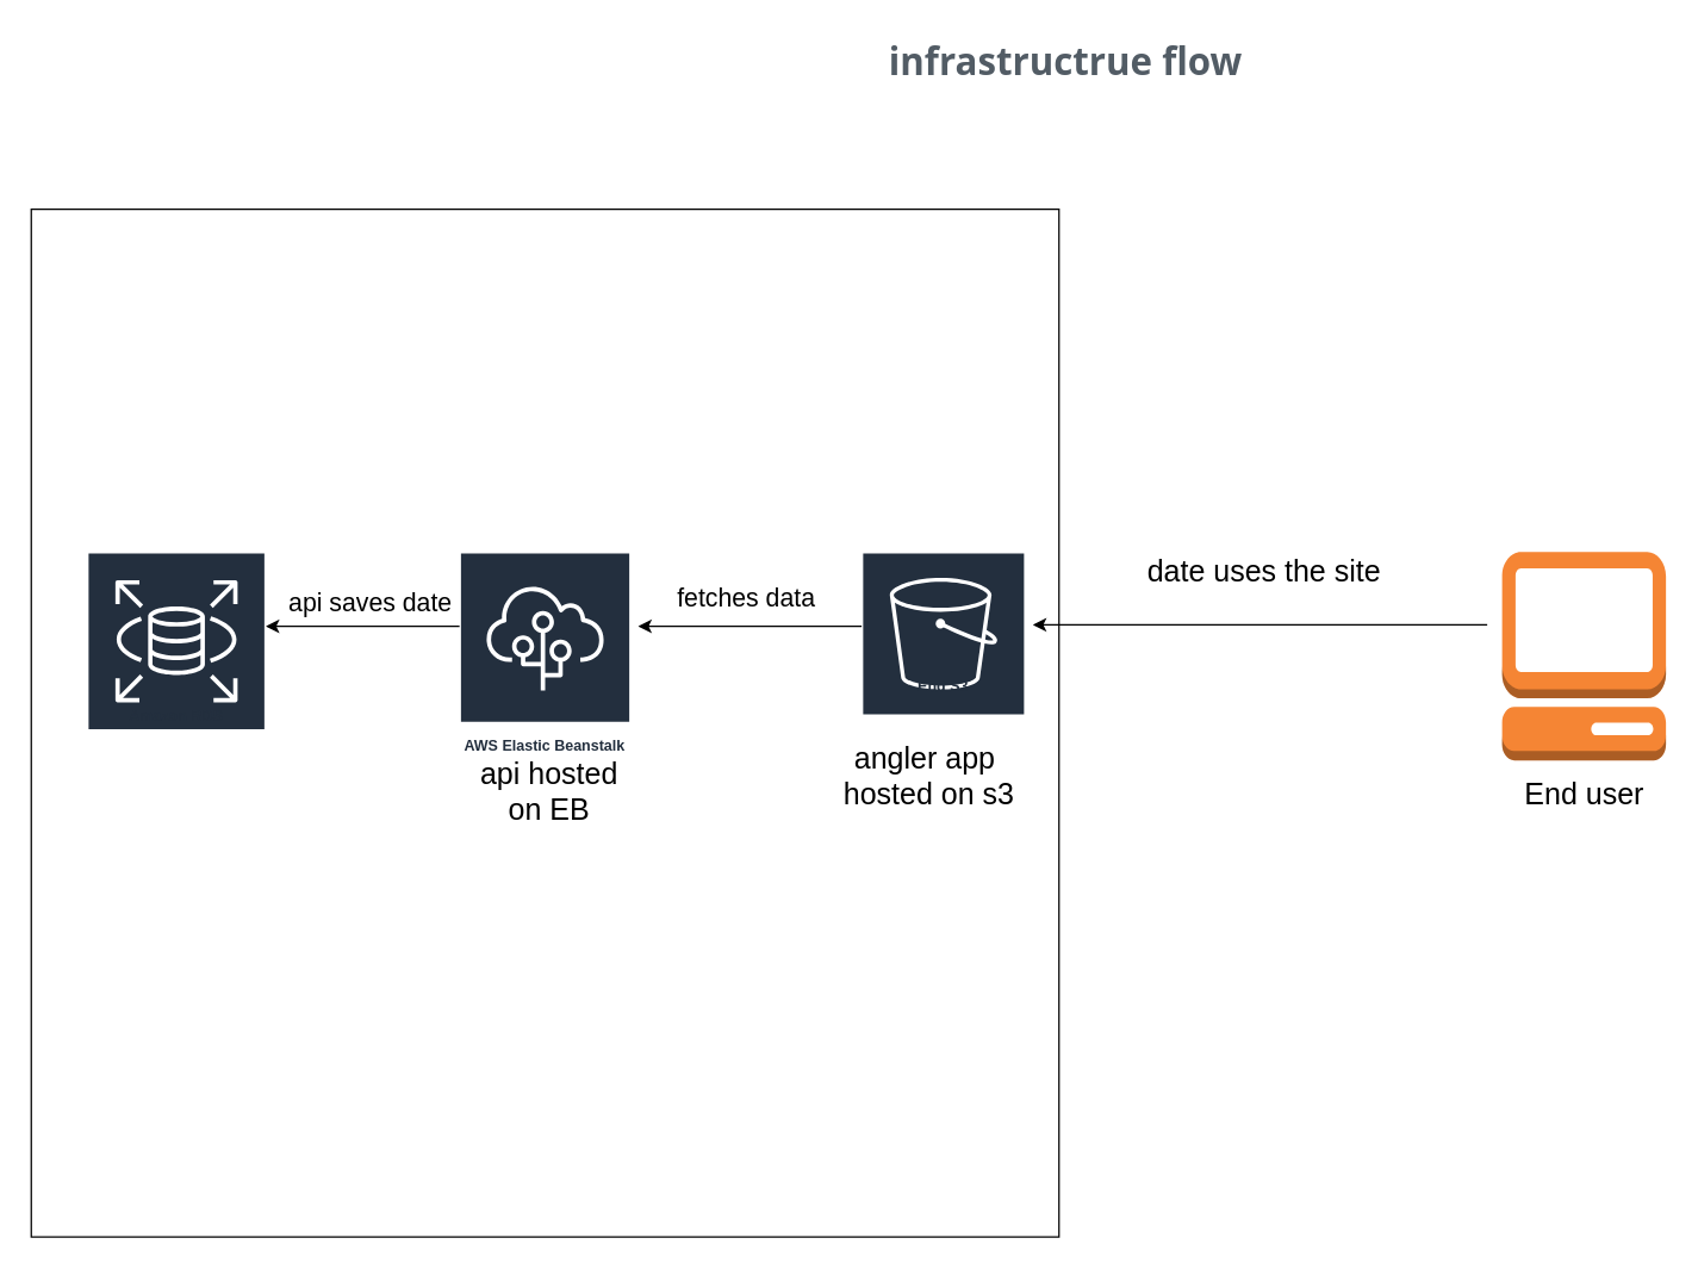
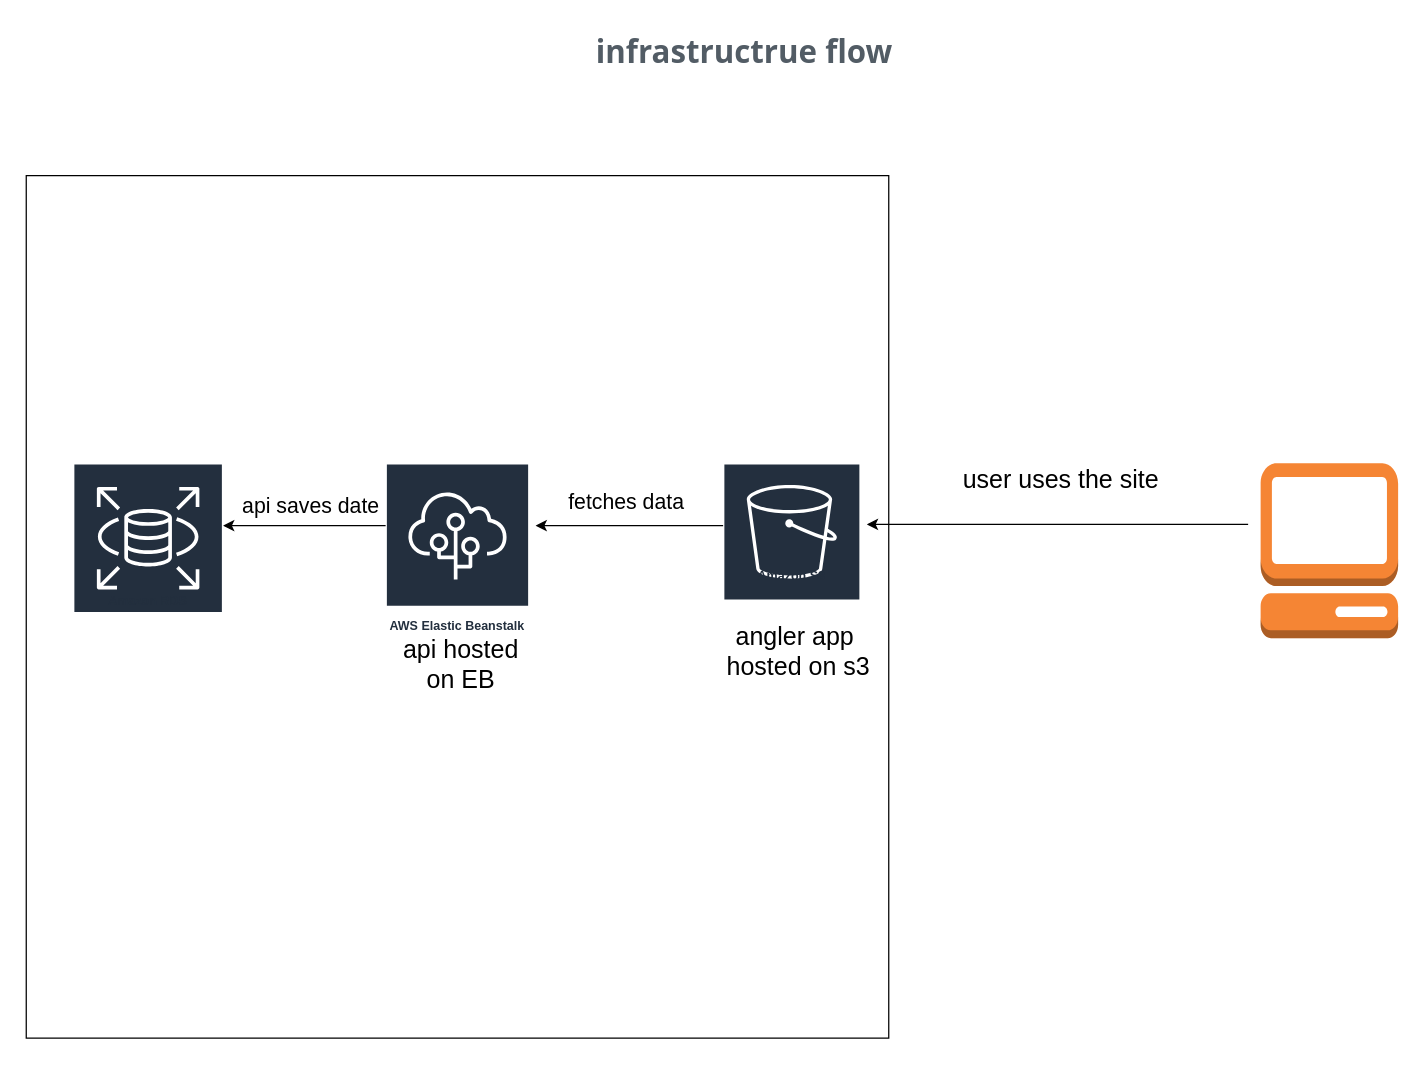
- <mxCell id="2" value="&lt;font style=&quot;font-size: 25px;&quot;&gt;&lt;b style=&quot;&quot;&gt;&amp;nbsp;&lt;/b&gt;&lt;/font&gt;&lt;span style=&quot;color: rgb(82, 92, 101); font-family: &amp;quot;Open Sans&amp;quot;; background-color: rgb(255, 255, 255); font-size: 25px;&quot;&gt;&lt;font style=&quot;font-size: 25px;&quot;&gt;&lt;b style=&quot;&quot;&gt;&amp;nbsp;infrastructrue flow&lt;br&gt;&lt;/b&gt;&lt;/font&gt;&lt;br&gt;&lt;/span&gt;" style="text;html=1;resizable=0;autosize=1;align=center;verticalAlign=middle;points=[];fillColor=none;strokeColor=none;rounded=0;" vertex="1" parent="1"><mxGeometry x="588" y="20" width="240" height="70" as="geometry" /></mxCell>
+ <mxCell id="2" value="&lt;font style=&quot;font-size: 25px;&quot;&gt;&lt;b style=&quot;&quot;&gt;&amp;nbsp;&lt;/b&gt;&lt;/font&gt;&lt;span style=&quot;color: rgb(82, 92, 101); font-family: &amp;quot;Open Sans&amp;quot;; background-color: rgb(255, 255, 255); font-size: 25px;&quot;&gt;&lt;font style=&quot;font-size: 25px;&quot;&gt;&lt;b style=&quot;&quot;&gt;&amp;nbsp;infrastructrue flow&lt;br&gt;&lt;/b&gt;&lt;/font&gt;&lt;br&gt;&lt;/span&gt;" style="text;html=1;resizable=0;autosize=1;align=center;verticalAlign=middle;points=[];fillColor=none;strokeColor=none;rounded=0;" vertex="1" parent="1"><mxGeometry x="468" y="20" width="240" height="70" as="geometry" /></mxCell>
- <mxCell id="7" value="&lt;font style=&quot;font-size: 20px;&quot;&gt;date uses the site&lt;/font&gt;" style="text;html=1;resizable=0;autosize=1;align=center;verticalAlign=middle;points=[];fillColor=none;strokeColor=none;rounded=0;fontSize=25;" vertex="1" parent="1"><mxGeometry x="758" y="360" width="180" height="40" as="geometry" /></mxCell>
+ <mxCell id="7" value="&lt;font style=&quot;font-size: 20px;&quot;&gt;user uses the site&lt;/font&gt;" style="text;html=1;resizable=0;autosize=1;align=center;verticalAlign=middle;points=[];fillColor=none;strokeColor=none;rounded=0;fontSize=25;" vertex="1" parent="1"><mxGeometry x="758" y="360" width="180" height="40" as="geometry" /></mxCell>
- <mxCell id="9" value="End S3" style="sketch=0;outlineConnect=0;fontColor=#232F3E;gradientColor=none;strokeColor=#ffffff;fillColor=#232F3E;dashed=0;verticalLabelPosition=middle;verticalAlign=bottom;align=center;html=1;whiteSpace=wrap;fontSize=10;fontStyle=1;spacing=3;shape=mxgraph.aws4.productIcon;prIcon=mxgraph.aws4.s3;" vertex="1" parent="1"><mxGeometry x="578" y="370" width="110" height="100" as="geometry" /></mxCell>
+ <mxCell id="9" value="Amazon S3" style="sketch=0;outlineConnect=0;fontColor=#232F3E;gradientColor=none;strokeColor=#ffffff;fillColor=#232F3E;dashed=0;verticalLabelPosition=middle;verticalAlign=bottom;align=center;html=1;whiteSpace=wrap;fontSize=10;fontStyle=1;spacing=3;shape=mxgraph.aws4.productIcon;prIcon=mxgraph.aws4.s3;" vertex="1" parent="1"><mxGeometry x="578" y="370" width="110" height="100" as="geometry" /></mxCell>
- <mxCell id="8" value="angler app&amp;nbsp;&lt;br&gt;hosted on s3" style="text;html=1;resizable=0;autosize=1;align=center;verticalAlign=middle;points=[];fillColor=none;strokeColor=none;rounded=0;fontSize=20;" vertex="1" parent="1"><mxGeometry x="553" y="490" width="140" height="60" as="geometry" /></mxCell>
+ <mxCell id="8" value="angler app&amp;nbsp;&lt;br&gt;hosted on s3" style="text;html=1;resizable=0;autosize=1;align=center;verticalAlign=middle;points=[];fillColor=none;strokeColor=none;rounded=0;fontSize=20;" vertex="1" parent="1"><mxGeometry x="568" y="490" width="140" height="60" as="geometry" /></mxCell>
- <mxCell id="4" value="&lt;font style=&quot;font-size: 20px;&quot;&gt;End user&lt;/font&gt;" style="text;html=1;resizable=0;autosize=1;align=center;verticalAlign=middle;points=[];fillColor=none;strokeColor=none;rounded=0;fontSize=25;" vertex="1" parent="1"><mxGeometry x="1013" y="510" width="100" height="40" as="geometry" /></mxCell>
